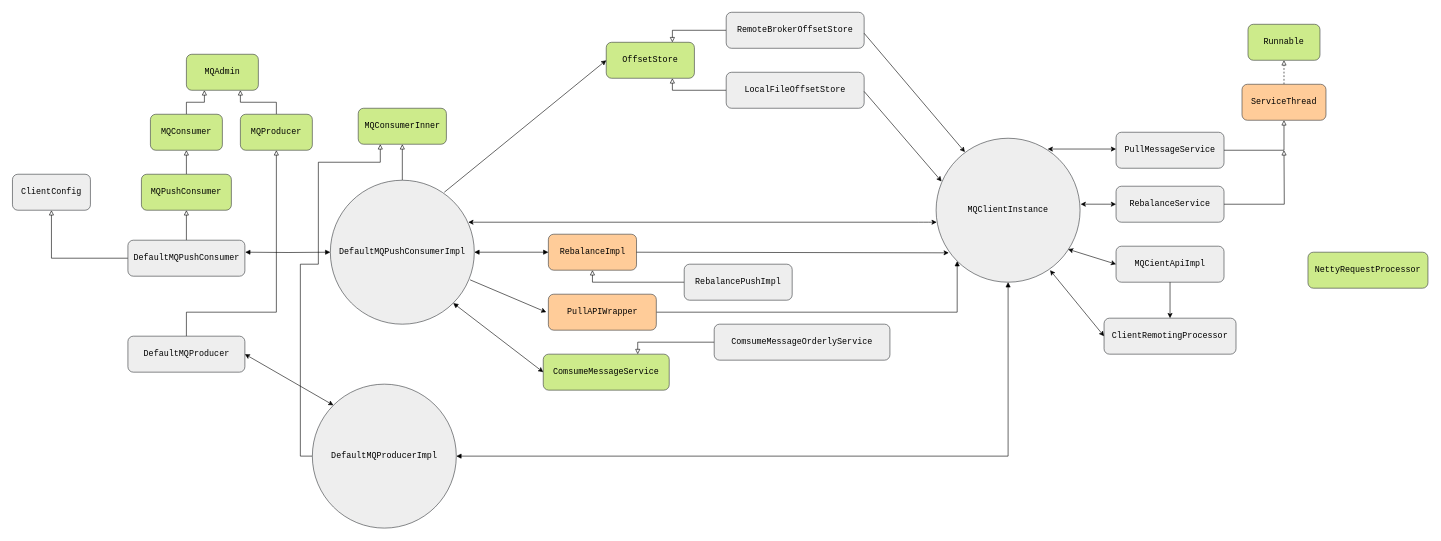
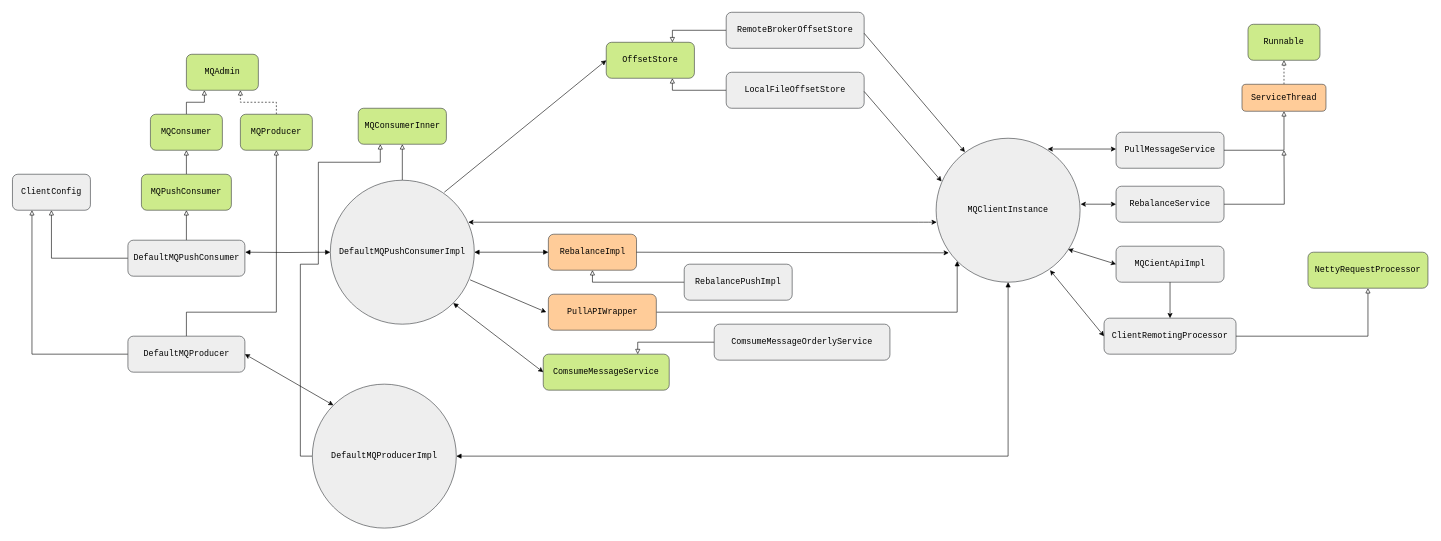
- <mxCell id="37" style="edgeStyle=orthogonalEdgeStyle;rounded=0;orthogonalLoop=1;jettySize=auto;html=1;entryX=0.75;entryY=1;entryDx=0;entryDy=0;startArrow=none;startFill=0;endArrow=block;endFill=0;" parent="1" source="38" target="2" edge="1"><mxGeometry relative="1" as="geometry" /></mxCell>
+ <mxCell id="37" style="edgeStyle=orthogonalEdgeStyle;rounded=0;orthogonalLoop=1;jettySize=auto;html=1;entryX=0.75;entryY=1;entryDx=0;entryDy=0;startArrow=none;startFill=0;endArrow=block;endFill=0;dashed=1;" parent="1" source="38" target="2" edge="1"><mxGeometry relative="1" as="geometry" /></mxCell>
- <mxCell id="48" value="&lt;font face=&quot;Courier New&quot;&gt;&lt;span style=&quot;font-size: 14px&quot;&gt;ServiceThread&lt;/span&gt;&lt;/font&gt;" style="rounded=1;whiteSpace=wrap;html=1;fillColor=#ffcc99;strokeColor=#36393d;" parent="1" vertex="1"><mxGeometry x="2070" y="140" width="140" height="60" as="geometry" /></mxCell>
+ <mxCell id="48" value="&lt;font face=&quot;Courier New&quot;&gt;&lt;span style=&quot;font-size: 14px&quot;&gt;ServiceThread&lt;/span&gt;&lt;/font&gt;" style="rounded=1;whiteSpace=wrap;html=1;fillColor=#ffcc99;strokeColor=#36393d;" parent="1" vertex="1"><mxGeometry x="2070" y="140" width="140" height="45" as="geometry" /></mxCell>
+ <mxCell id="39" style="edgeStyle=orthogonalEdgeStyle;rounded=0;orthogonalLoop=1;jettySize=auto;html=1;entryX=0.25;entryY=1;entryDx=0;entryDy=0;startArrow=none;startFill=0;endArrow=block;endFill=0;" parent="1" source="41" target="11" edge="1"><mxGeometry relative="1" as="geometry" /></mxCell>
+ <mxCell id="57" style="edgeStyle=orthogonalEdgeStyle;rounded=0;orthogonalLoop=1;jettySize=auto;html=1;entryX=0.5;entryY=1;entryDx=0;entryDy=0;startArrow=none;startFill=0;endArrow=block;endFill=0;" parent="1" source="58" target="60" edge="1"><mxGeometry relative="1" as="geometry" /></mxCell>
